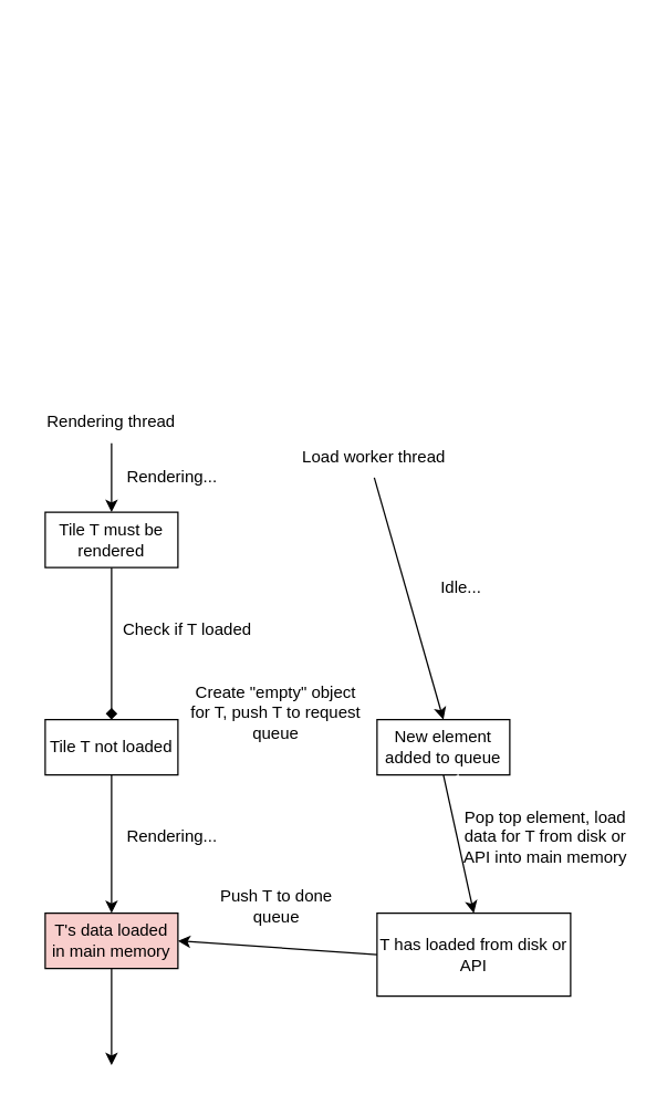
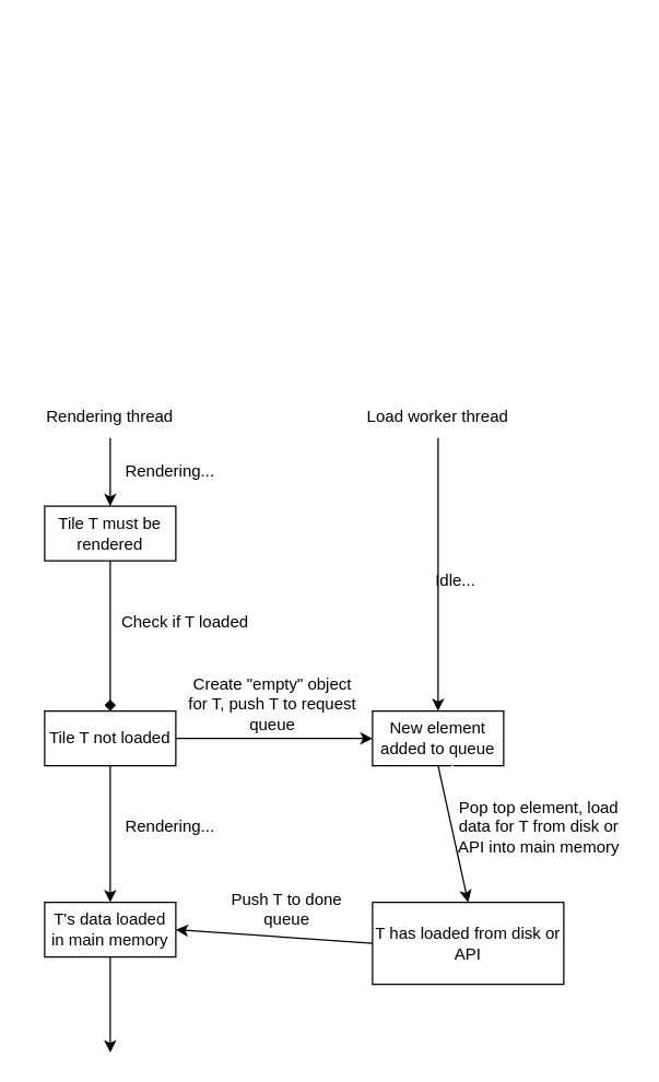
- <mxCell id="4" value="Load worker thread" style="text;html=1;strokeColor=none;fillColor=none;align=center;verticalAlign=middle;whiteSpace=wrap;rounded=0;" vertex="1" parent="1"><mxGeometry x="210" y="315" width="120" height="30" as="geometry" /></mxCell>
+ <mxCell id="4" value="Load worker thread" style="text;html=1;strokeColor=none;fillColor=none;align=center;verticalAlign=middle;whiteSpace=wrap;rounded=0;" vertex="1" parent="1"><mxGeometry x="260" y="290" width="120" height="30" as="geometry" /></mxCell>
+ <mxCell id="22" value="" style="endArrow=classic;html=1;rounded=0;exitX=1;exitY=0.5;exitDx=0;exitDy=0;entryX=0;entryY=0.5;entryDx=0;entryDy=0;" edge="1" parent="1" source="21" target="13"><mxGeometry width="50" height="50" relative="1" as="geometry"><mxPoint x="100" y="580" as="sourcePoint" /><mxPoint x="150" y="530" as="targetPoint" /></mxGeometry></mxCell>
- <mxCell id="19" value="Push T to done queue" style="text;html=1;strokeColor=none;fillColor=none;align=center;verticalAlign=middle;whiteSpace=wrap;rounded=0;" vertex="1" parent="1"><mxGeometry x="143.5" y="640" width="111" height="30" as="geometry" /></mxCell>
+ <mxCell id="19" value="Push T to done queue" style="text;html=1;strokeColor=none;fillColor=none;align=center;verticalAlign=middle;whiteSpace=wrap;rounded=0;" vertex="1" parent="1"><mxGeometry x="153.5" y="650" width="111" height="30" as="geometry" /></mxCell>
- <mxCell id="20" value="T's data loaded in main memory" style="rounded=0;whiteSpace=wrap;html=1;fillColor=#f8cecc;" vertex="1" parent="1"><mxGeometry x="32" y="660" width="96" height="40" as="geometry" /></mxCell>
+ <mxCell id="20" value="T's data loaded in main memory" style="rounded=0;whiteSpace=wrap;html=1;" vertex="1" parent="1"><mxGeometry x="32" y="660" width="96" height="40" as="geometry" /></mxCell>
